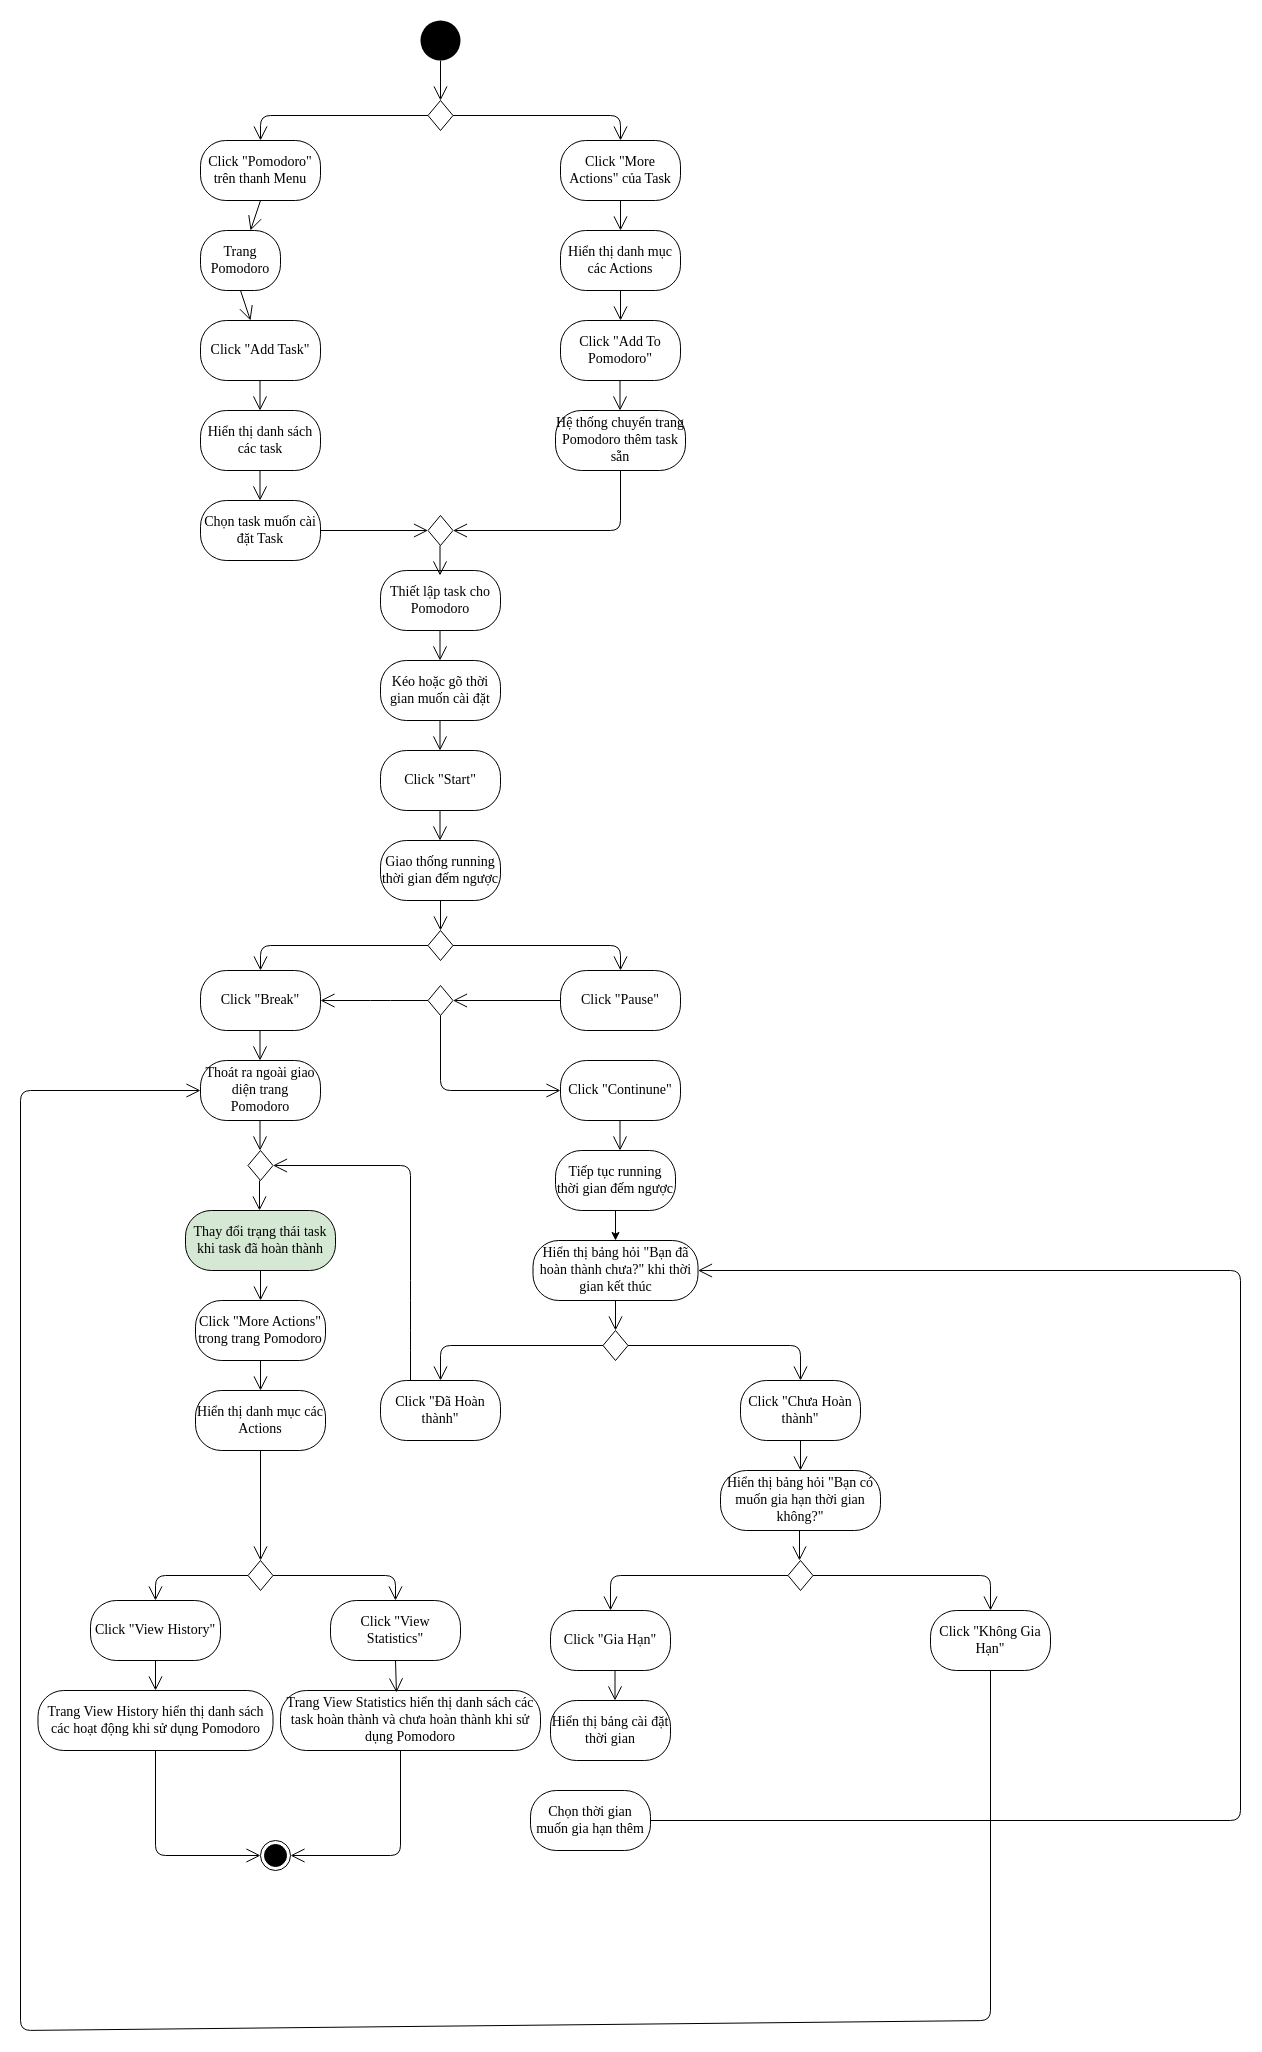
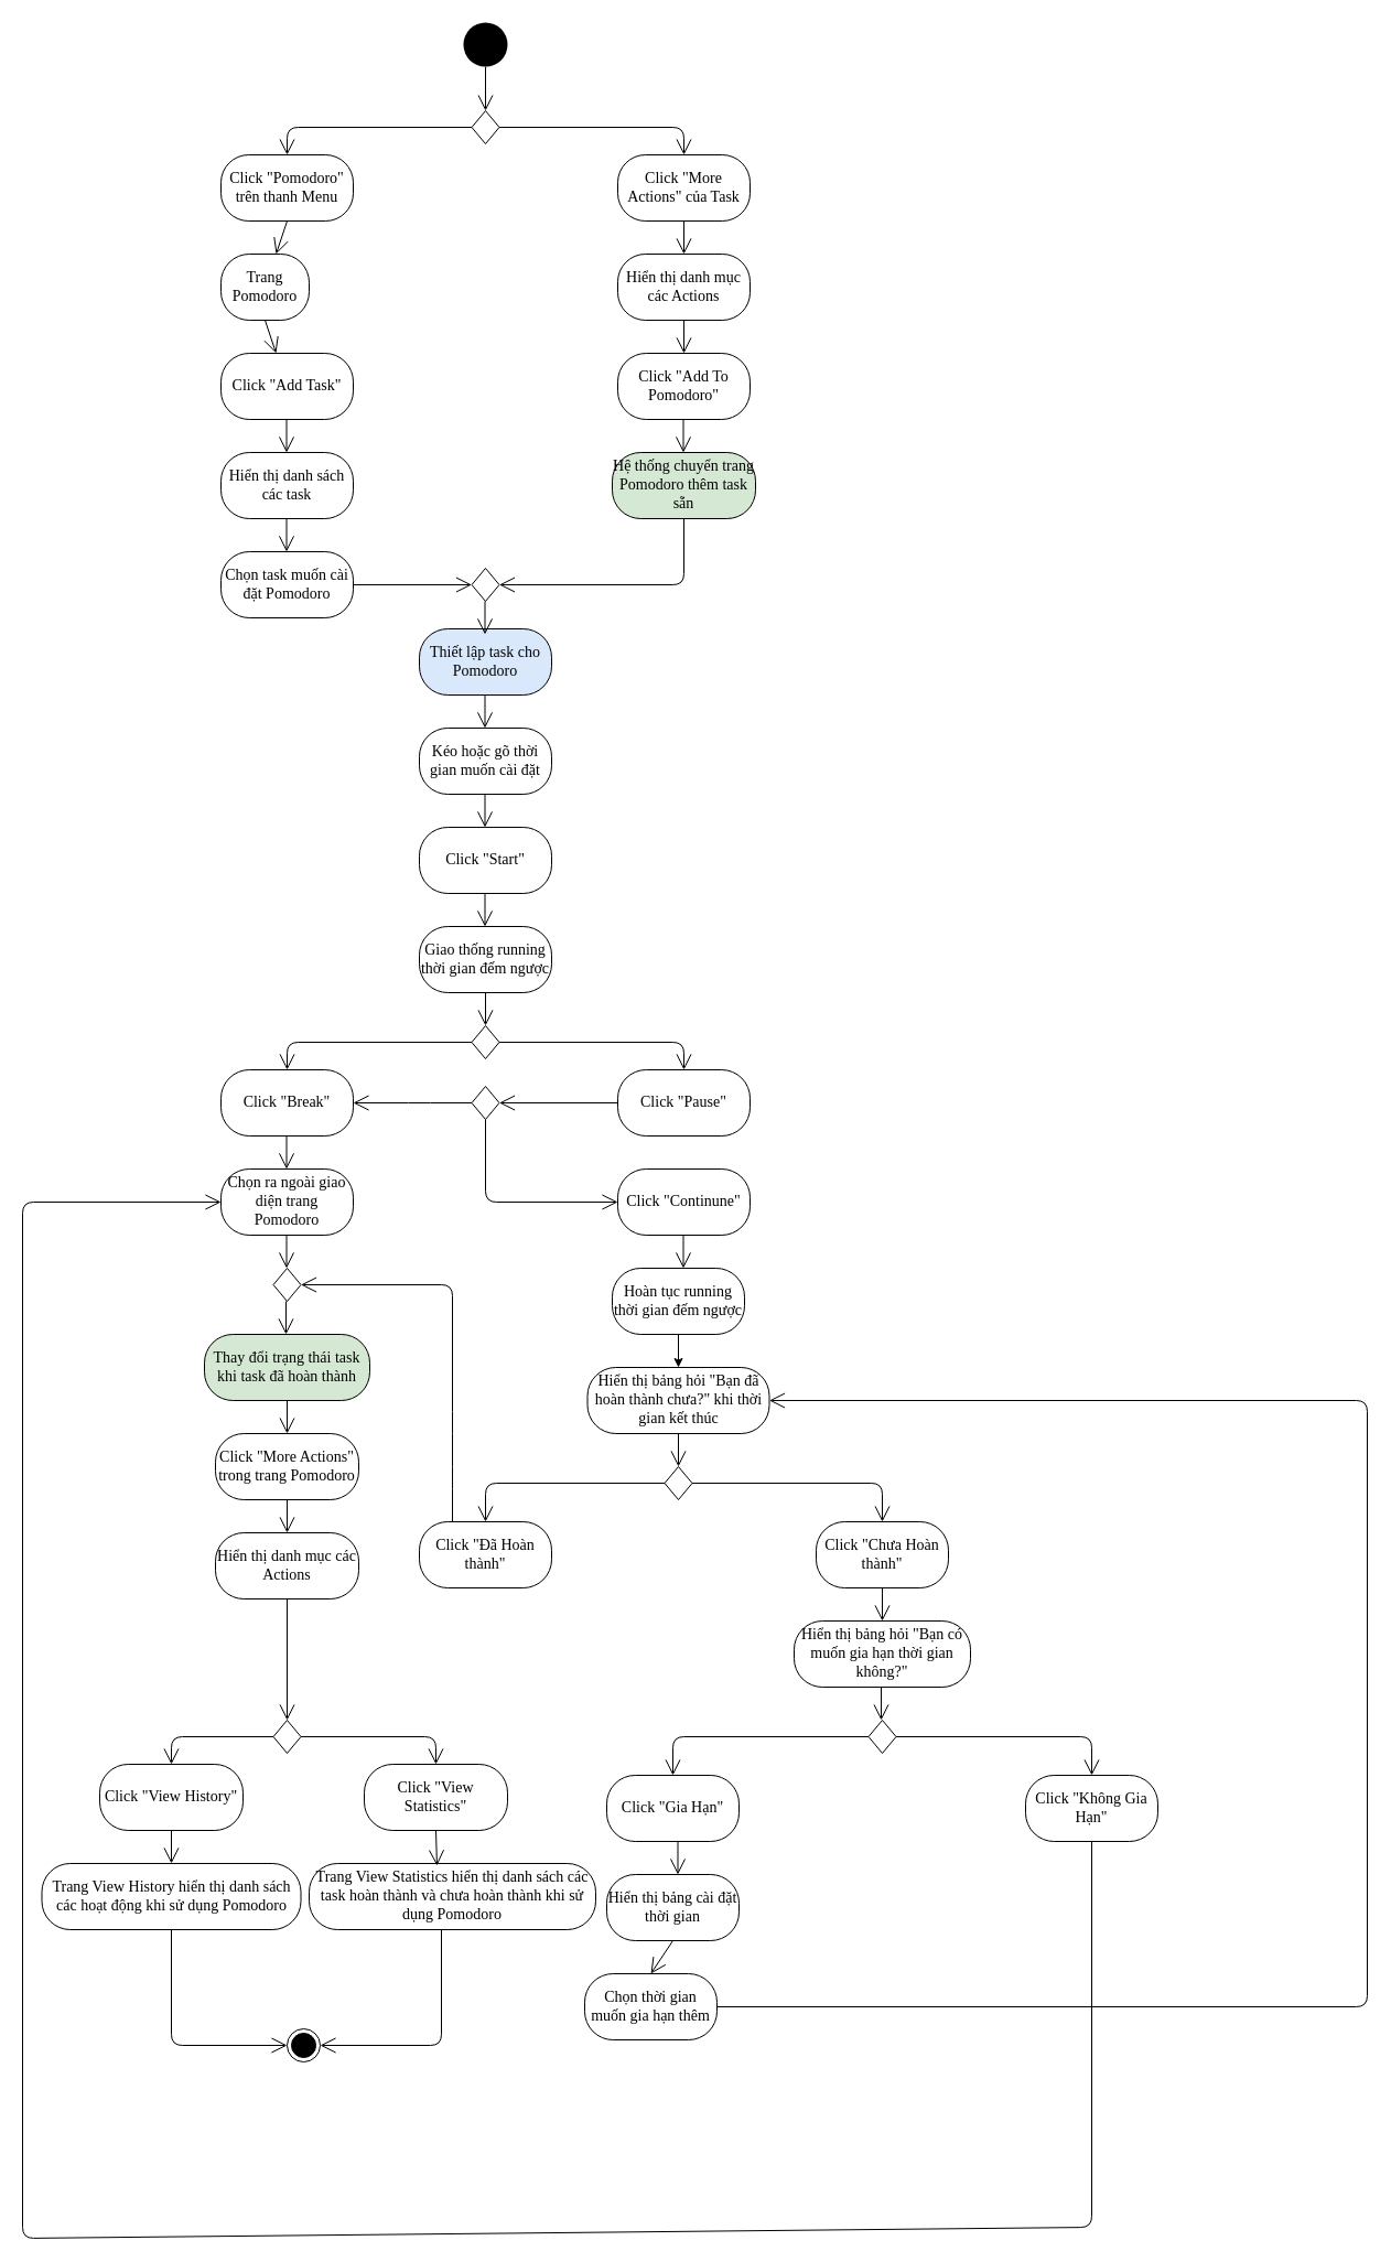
- <mxCell id="24" value="Hệ thống chuyển trang Pomodoro thêm task sẵn" style="rounded=1;whiteSpace=wrap;html=1;arcSize=43;fontFamily=Verdana;fontSize=14;" parent="1" vertex="1"><mxGeometry x="555" y="410" width="130" height="60" as="geometry" /></mxCell>
+ <mxCell id="24" value="Hệ thống chuyển trang Pomodoro thêm task sẵn" style="rounded=1;whiteSpace=wrap;html=1;arcSize=43;fontFamily=Verdana;fontSize=14;fillColor=#d5e8d4;" parent="1" vertex="1"><mxGeometry x="555" y="410" width="130" height="60" as="geometry" /></mxCell>
- <mxCell id="11" value="Chọn task muốn cài đặt Task" style="rounded=1;whiteSpace=wrap;html=1;arcSize=43;fontFamily=Verdana;fontSize=14;" parent="1" vertex="1"><mxGeometry x="200" y="500" width="120" height="60" as="geometry" /></mxCell>
+ <mxCell id="11" value="Chọn task muốn cài đặt Pomodoro" style="rounded=1;whiteSpace=wrap;html=1;arcSize=43;fontFamily=Verdana;fontSize=14;" parent="1" vertex="1"><mxGeometry x="200" y="500" width="120" height="60" as="geometry" /></mxCell>
- <mxCell id="12" value="Thiết lập task cho Pomodoro" style="rounded=1;whiteSpace=wrap;html=1;arcSize=43;fontFamily=Verdana;fontSize=14;" parent="1" vertex="1"><mxGeometry x="380" y="570" width="120" height="60" as="geometry" /></mxCell>
+ <mxCell id="12" value="Thiết lập task cho Pomodoro" style="rounded=1;whiteSpace=wrap;html=1;arcSize=43;fontFamily=Verdana;fontSize=14;fillColor=#dae8fc;" parent="1" vertex="1"><mxGeometry x="380" y="570" width="120" height="60" as="geometry" /></mxCell>
- <mxCell id="44" value="Thoát ra ngoài giao diện trang Pomodoro" style="rounded=1;whiteSpace=wrap;html=1;arcSize=43;fontFamily=Verdana;fontSize=14;" parent="1" vertex="1"><mxGeometry x="200" y="1060" width="120" height="60" as="geometry" /></mxCell>
+ <mxCell id="44" value="Chọn ra ngoài giao diện trang Pomodoro" style="rounded=1;whiteSpace=wrap;html=1;arcSize=43;fontFamily=Verdana;fontSize=14;" parent="1" vertex="1"><mxGeometry x="200" y="1060" width="120" height="60" as="geometry" /></mxCell>
- <mxCell id="55" value="Tiếp tục running thời gian đếm ngược" style="rounded=1;whiteSpace=wrap;html=1;arcSize=43;fontFamily=Verdana;fontSize=14;" parent="1" vertex="1"><mxGeometry x="555" y="1150" width="120" height="60" as="geometry" /></mxCell>
+ <mxCell id="55" value="Hoàn tục running thời gian đếm ngược" style="rounded=1;whiteSpace=wrap;html=1;arcSize=43;fontFamily=Verdana;fontSize=14;" parent="1" vertex="1"><mxGeometry x="555" y="1150" width="120" height="60" as="geometry" /></mxCell>
+ <mxCell id="76" value="" style="endArrow=open;endFill=1;endSize=12;html=1;exitX=0.5;exitY=1;exitDx=0;exitDy=0;entryX=0.5;entryY=0;entryDx=0;entryDy=0;fontFamily=Verdana;fontSize=14;" parent="1" source="73" target="75" edge="1"><mxGeometry x="780" y="1680" width="160" as="geometry"><mxPoint x="940" y="1670" as="sourcePoint" /><mxPoint x="940" y="1700" as="targetPoint" /></mxGeometry></mxCell>
